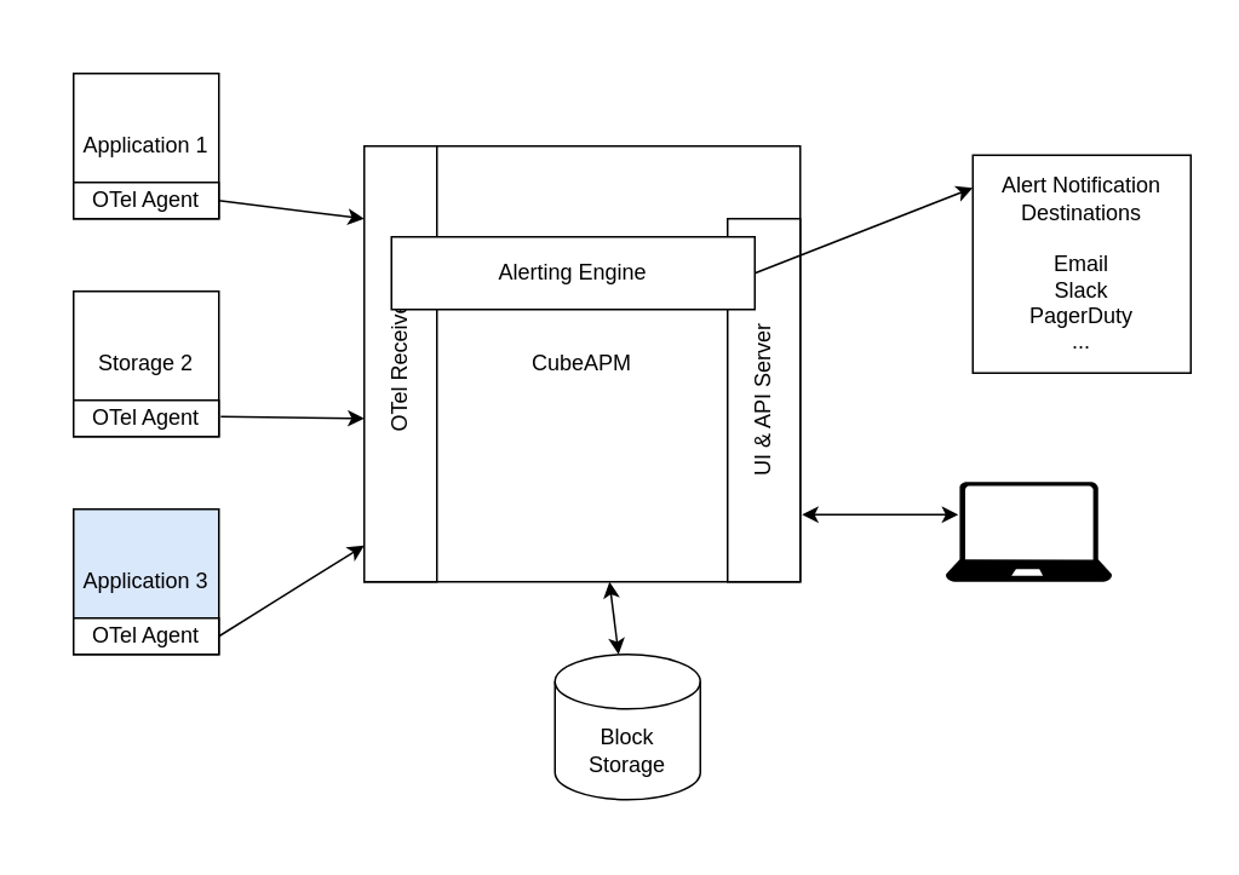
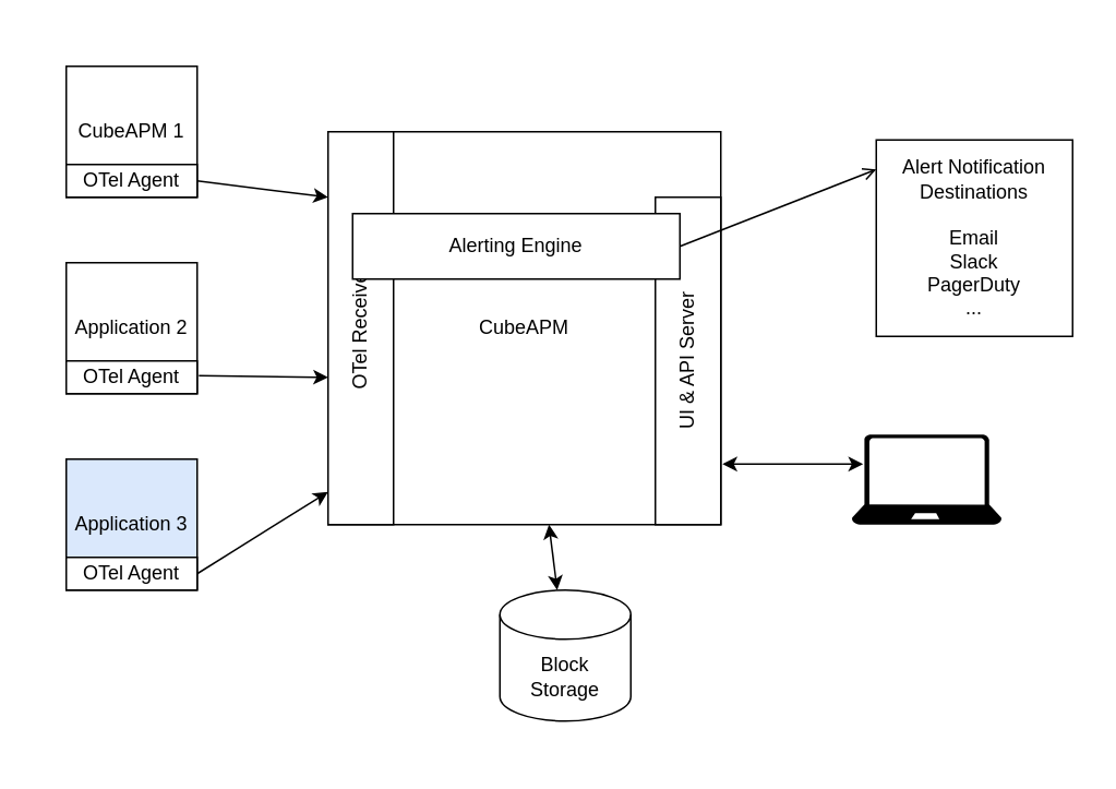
- <mxCell id="3" value="Application 1" style="whiteSpace=wrap;html=1;aspect=fixed;" parent="1" vertex="1"><mxGeometry x="40" y="40" width="80" height="80" as="geometry" /></mxCell>
+ <mxCell id="3" value="CubeAPM 1" style="whiteSpace=wrap;html=1;aspect=fixed;" parent="1" vertex="1"><mxGeometry x="40" y="40" width="80" height="80" as="geometry" /></mxCell>
- <mxCell id="19" value="" style="endArrow=classic;html=1;rounded=0;exitX=1;exitY=0.5;exitDx=0;exitDy=0;entryX=0;entryY=0.15;entryDx=0;entryDy=0;entryPerimeter=0;" parent="1" source="17" target="18" edge="1"><mxGeometry width="50" height="50" relative="1" as="geometry"><mxPoint x="130" y="90" as="sourcePoint" /><mxPoint x="500" y="100" as="targetPoint" /></mxGeometry></mxCell>
+ <mxCell id="19" value="" style="endArrow=open;html=1;rounded=0;exitX=1;exitY=0.5;exitDx=0;exitDy=0;entryX=0;entryY=0.15;entryDx=0;entryDy=0;entryPerimeter=0;" parent="1" source="17" target="18" edge="1"><mxGeometry width="50" height="50" relative="1" as="geometry"><mxPoint x="130" y="90" as="sourcePoint" /><mxPoint x="500" y="100" as="targetPoint" /></mxGeometry></mxCell>
- <mxCell id="5" value="Storage 2&lt;br&gt;" style="whiteSpace=wrap;html=1;aspect=fixed;" parent="1" vertex="1"><mxGeometry x="40" y="160" width="80" height="80" as="geometry" /></mxCell>
+ <mxCell id="5" value="Application 2&lt;br&gt;" style="whiteSpace=wrap;html=1;aspect=fixed;" parent="1" vertex="1"><mxGeometry x="40" y="160" width="80" height="80" as="geometry" /></mxCell>
